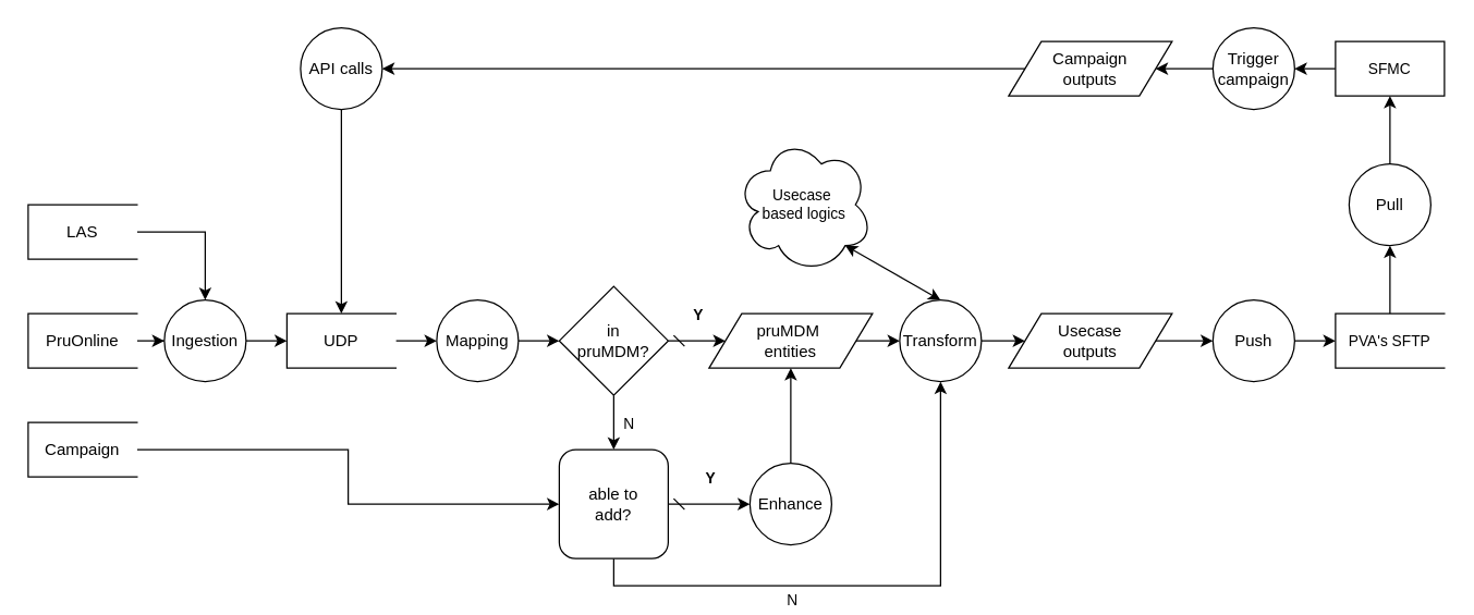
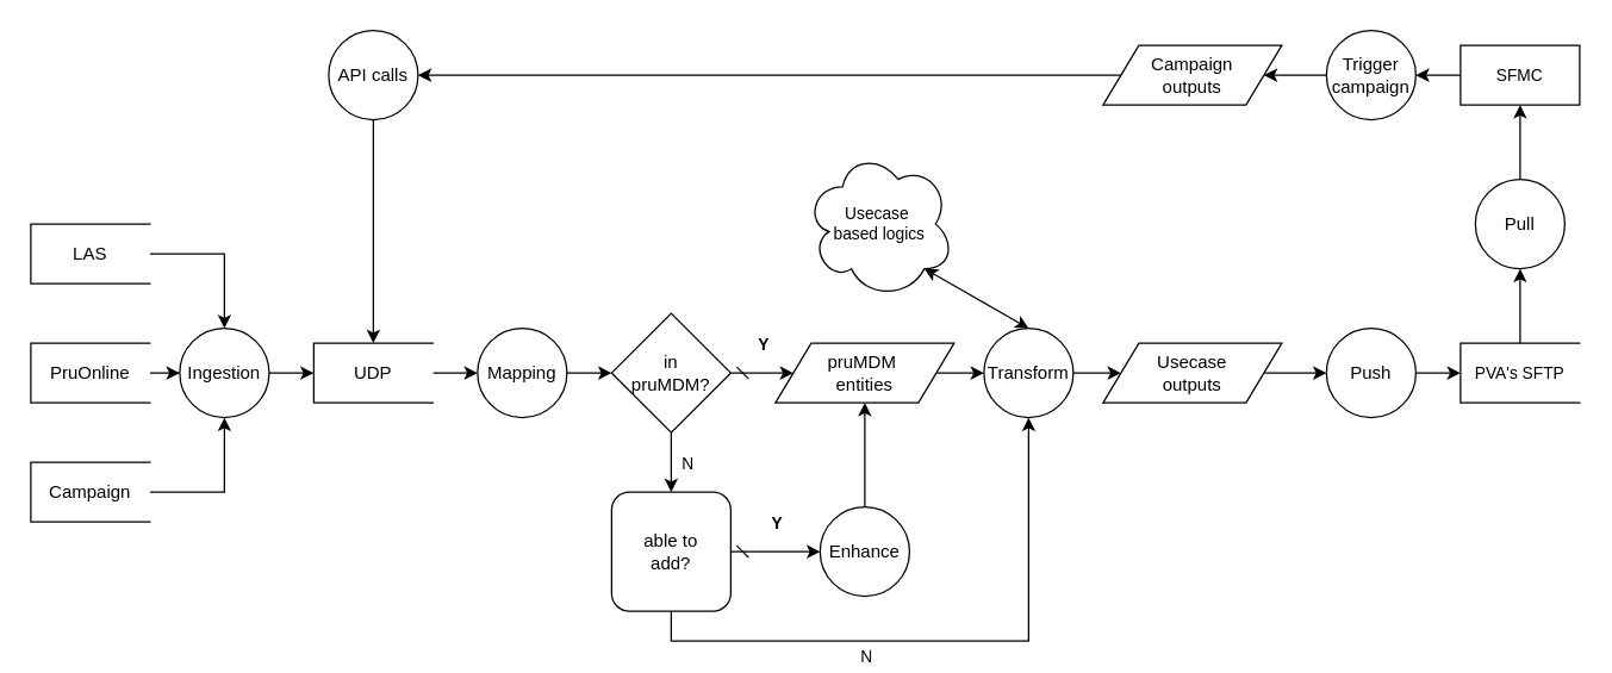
- <mxCell id="6" style="edgeStyle=orthogonalEdgeStyle;rounded=0;orthogonalLoop=1;jettySize=auto;html=1;" edge="1" parent="1" source="7" target="43"><mxGeometry relative="1" as="geometry" /></mxCell>
+ <mxCell id="6" style="edgeStyle=orthogonalEdgeStyle;rounded=0;orthogonalLoop=1;jettySize=auto;html=1;entryX=0.5;entryY=1;entryDx=0;entryDy=0;" edge="1" parent="1" source="7" target="9"><mxGeometry relative="1" as="geometry" /></mxCell>
